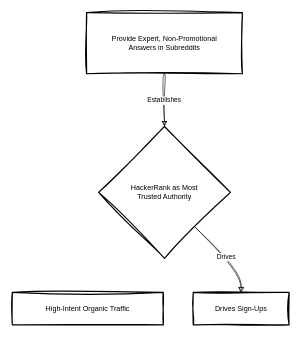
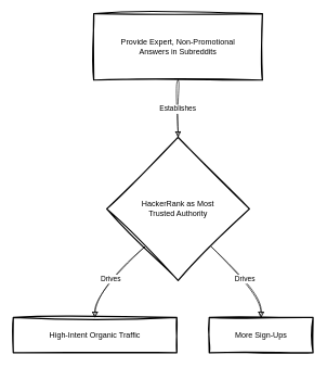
+ <mxCell id="7" value="Drives" style="curved=1;startArrow=none;endArrow=block;exitX=0.06;exitY=1;entryX=0.5;entryY=-0.01;rounded=0;sketch=1;curveFitting=1;jiggle=2;" edge="1" parent="1" source="3" target="4"><mxGeometry relative="1" as="geometry"><Array as="points"><mxPoint x="146" y="450" /></Array></mxGeometry></mxCell>
- <mxCell id="5" value="Drives Sign-Ups" style="whiteSpace=wrap;strokeWidth=2;sketch=1;curveFitting=1;jiggle=2;" vertex="1" parent="1"><mxGeometry x="322" y="487" width="160" height="54" as="geometry" /></mxCell>
+ <mxCell id="5" value="More Sign-Ups" style="whiteSpace=wrap;strokeWidth=2;sketch=1;curveFitting=1;jiggle=2;" vertex="1" parent="1"><mxGeometry x="322" y="487" width="160" height="54" as="geometry" /></mxCell>
